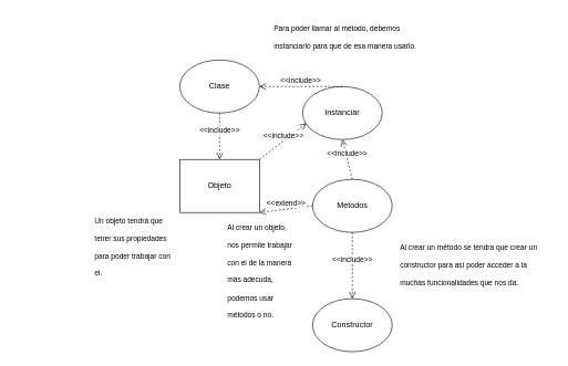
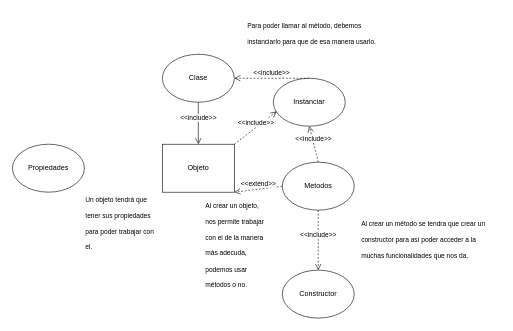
- <mxCell id="8" value="&amp;lt;&amp;lt;include&amp;gt;&amp;gt;" style="html=1;verticalAlign=bottom;endArrow=open;dashed=1;endSize=8;curved=0;rounded=0;strokeColor=default;align=center;fontFamily=Helvetica;fontSize=11;fontColor=default;labelBackgroundColor=default;edgeStyle=none;exitX=0.5;exitY=1;exitDx=0;exitDy=0;entryX=0.5;entryY=0;entryDx=0;entryDy=0;" edge="1" parent="1" source="2" target="5"><mxGeometry relative="1" as="geometry"><mxPoint x="450" y="230" as="sourcePoint" /><mxPoint x="370" y="230" as="targetPoint" /></mxGeometry></mxCell>
+ <mxCell id="8" value="&amp;lt;&amp;lt;include&amp;gt;&amp;gt;" style="html=1;verticalAlign=bottom;endArrow=open;dashed=0;endSize=8;curved=0;rounded=0;strokeColor=default;align=center;fontFamily=Helvetica;fontSize=11;fontColor=default;labelBackgroundColor=default;edgeStyle=none;exitX=0.5;exitY=1;exitDx=0;exitDy=0;entryX=0.5;entryY=0;entryDx=0;entryDy=0;" edge="1" parent="1" source="2" target="5"><mxGeometry relative="1" as="geometry"><mxPoint x="450" y="230" as="sourcePoint" /><mxPoint x="370" y="230" as="targetPoint" /></mxGeometry></mxCell>
+ <mxCell id="3" value="Propiedades" style="ellipse;whiteSpace=wrap;html=1;" vertex="1" parent="1"><mxGeometry x="20" y="240" width="120" height="80" as="geometry" /></mxCell>
